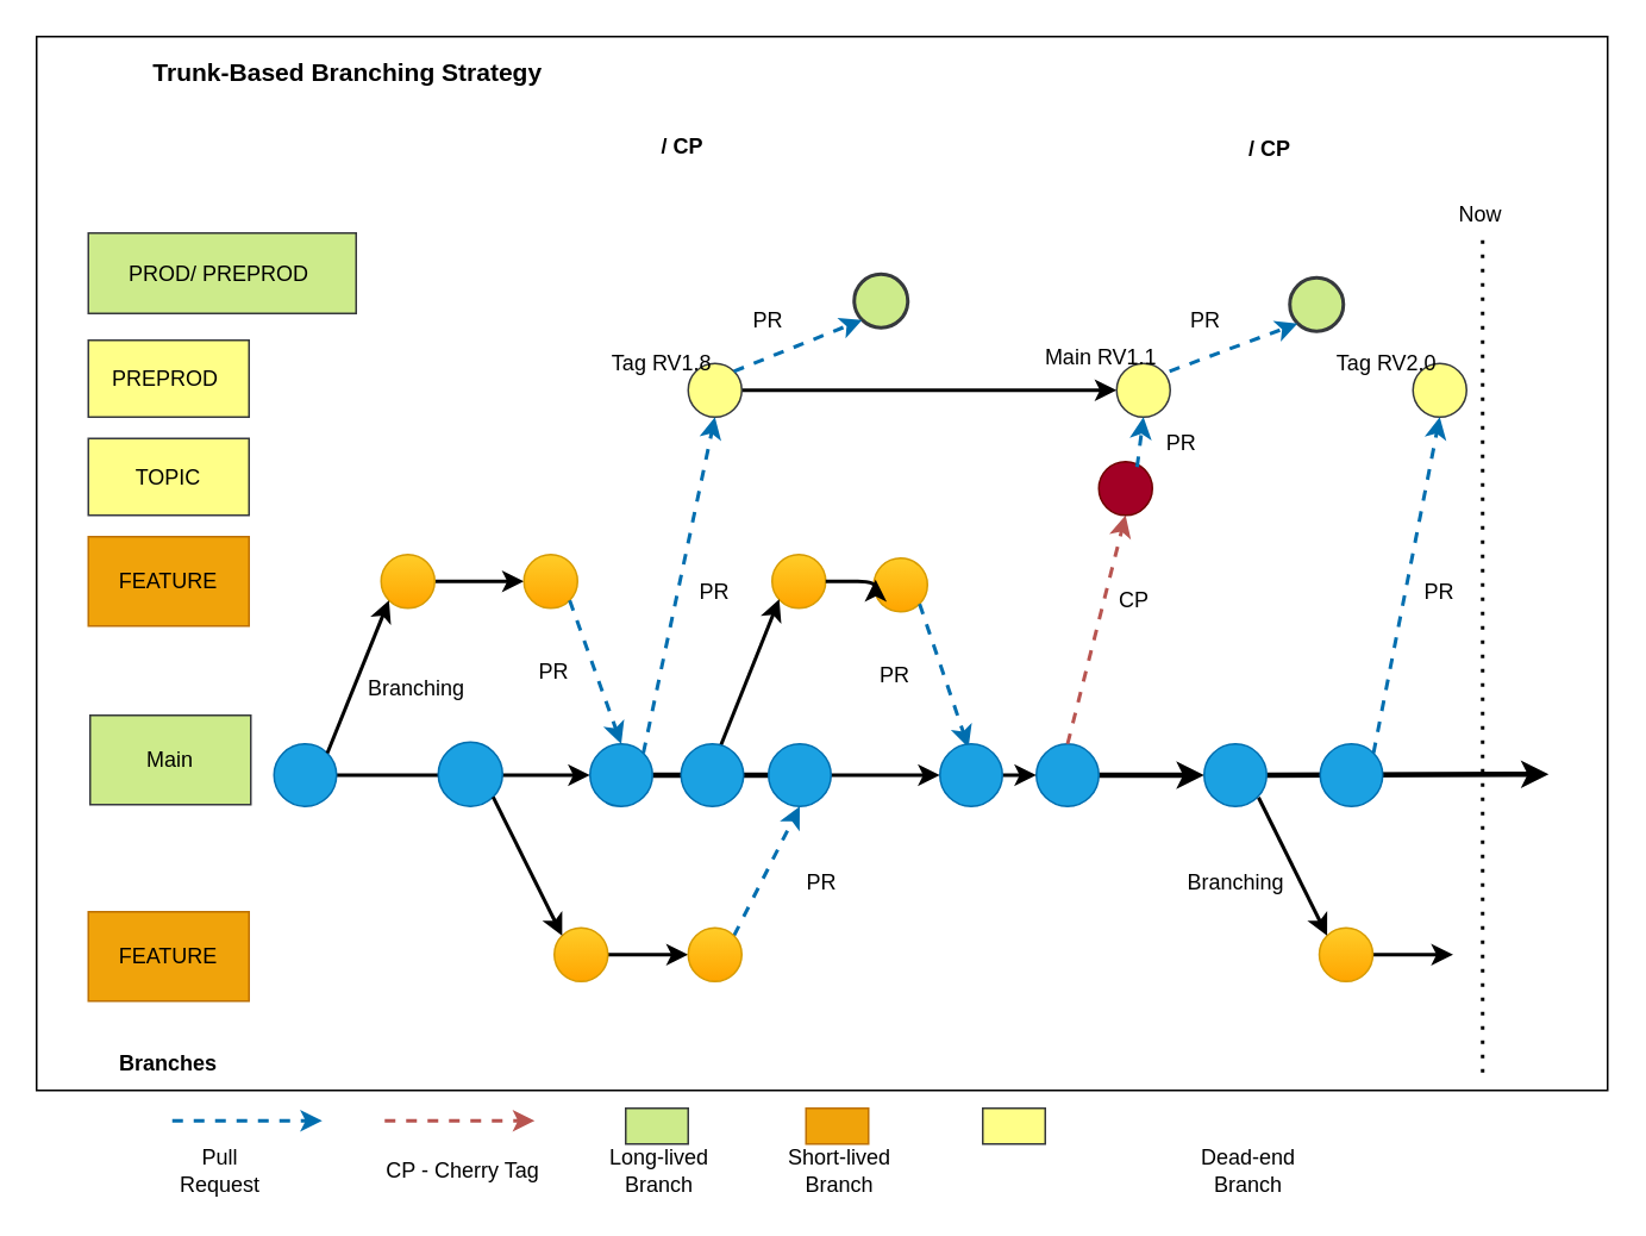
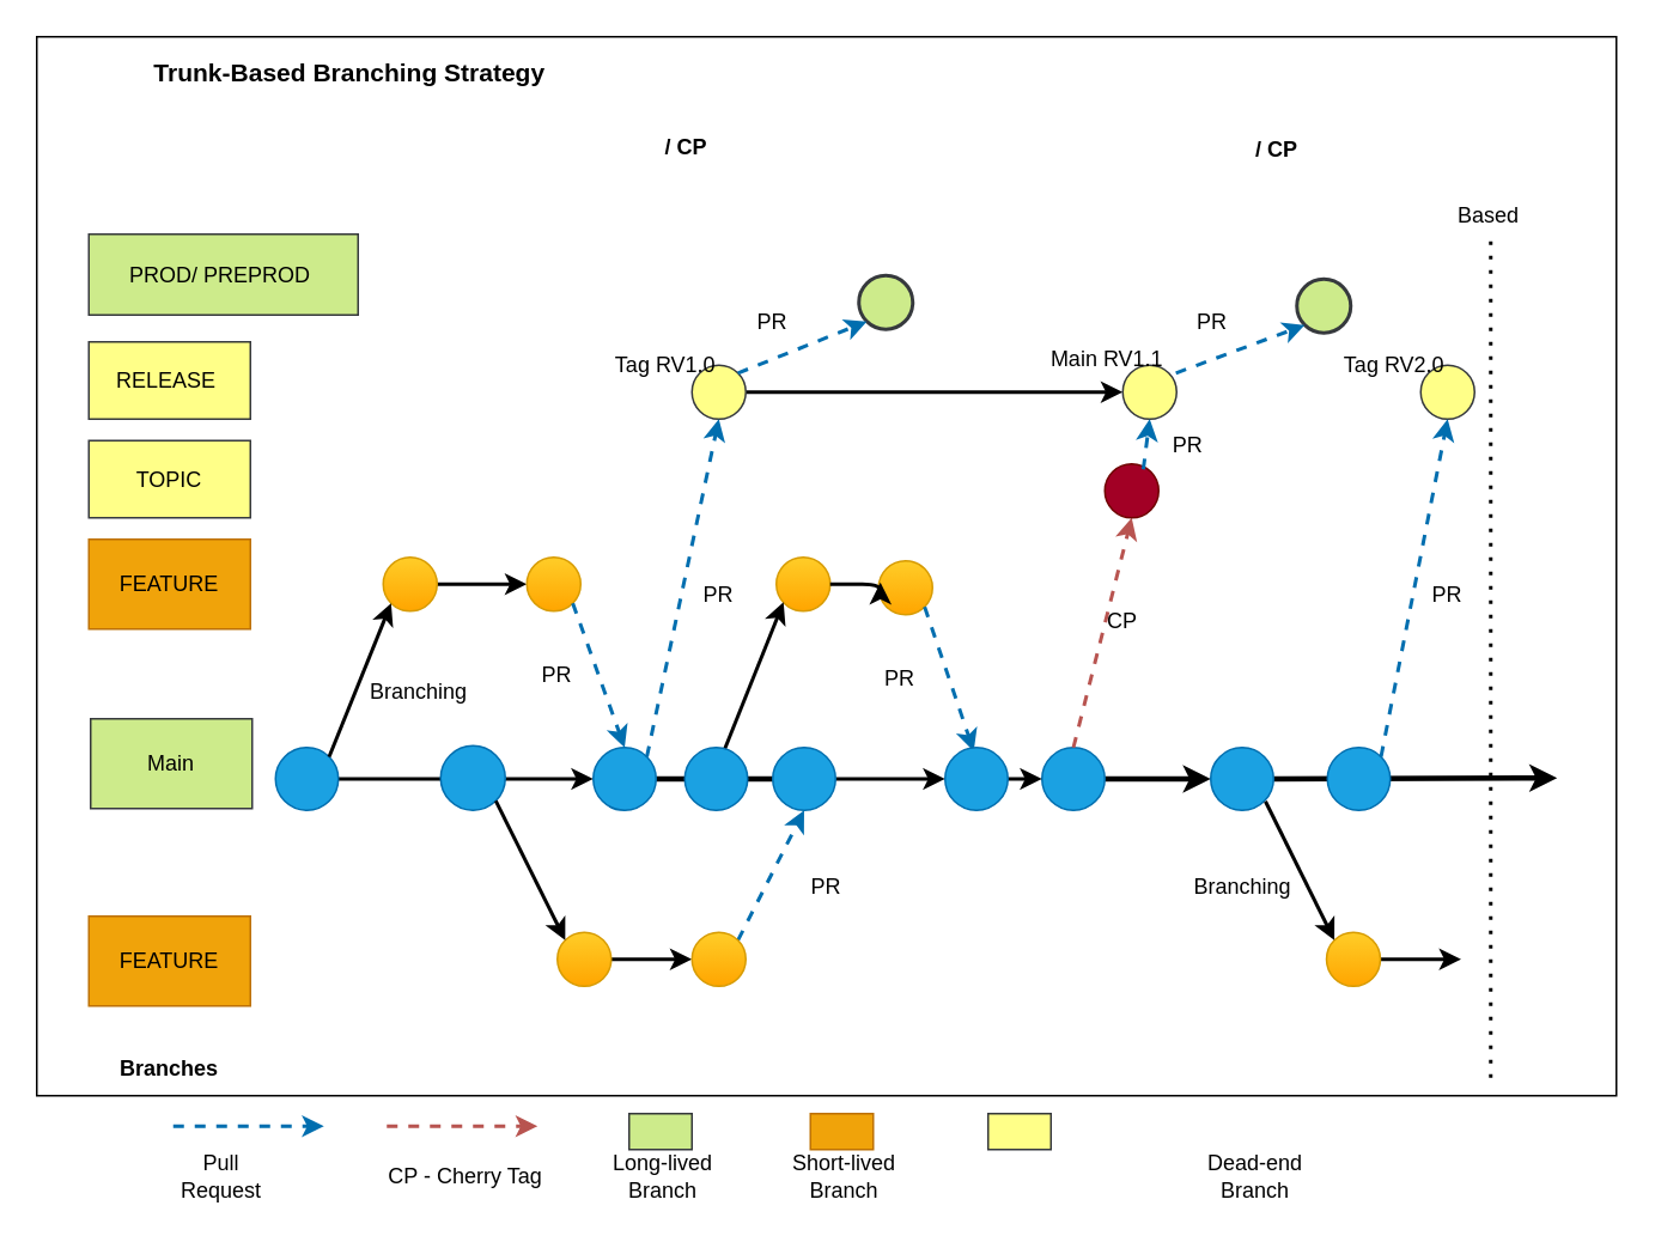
- <mxCell id="39" value="Now" style="text;html=1;strokeColor=none;fillColor=none;align=center;verticalAlign=middle;whiteSpace=wrap;rounded=1;" parent="1" vertex="1"><mxGeometry x="799" y="105" width="60" height="30" as="geometry" /></mxCell>
+ <mxCell id="39" value="Based" style="text;html=1;strokeColor=none;fillColor=none;align=center;verticalAlign=middle;whiteSpace=wrap;rounded=1;" parent="1" vertex="1"><mxGeometry x="799" y="105" width="60" height="30" as="geometry" /></mxCell>
- <mxCell id="56" value="Tag RV1.8" style="text;html=1;strokeColor=none;fillColor=none;align=center;verticalAlign=middle;whiteSpace=wrap;rounded=1;" parent="1" vertex="1"><mxGeometry x="329" y="188" width="83" height="30" as="geometry" /></mxCell>
+ <mxCell id="56" value="Tag RV1.0" style="text;html=1;strokeColor=none;fillColor=none;align=center;verticalAlign=middle;whiteSpace=wrap;rounded=1;" parent="1" vertex="1"><mxGeometry x="329" y="188" width="83" height="30" as="geometry" /></mxCell>
- <mxCell id="15" value="PREPROD&amp;nbsp;" style="text;html=1;strokeColor=#36393d;fillColor=#ffff88;align=center;verticalAlign=middle;whiteSpace=wrap;rounded=0;" parent="1" vertex="1"><mxGeometry x="49" y="190" width="90" height="43" as="geometry" /></mxCell>
+ <mxCell id="15" value="RELEASE&amp;nbsp;" style="text;html=1;strokeColor=#36393d;fillColor=#ffff88;align=center;verticalAlign=middle;whiteSpace=wrap;rounded=0;" parent="1" vertex="1"><mxGeometry x="49" y="190" width="90" height="43" as="geometry" /></mxCell>
- <mxCell id="28" value="CP" style="text;html=1;strokeColor=none;fillColor=none;align=center;verticalAlign=middle;whiteSpace=wrap;rounded=1;" parent="1" vertex="1"><mxGeometry x="620" y="321" width="30" height="30" as="geometry" /></mxCell>
+ <mxCell id="28" value="CP" style="text;html=1;strokeColor=none;fillColor=none;align=center;verticalAlign=middle;whiteSpace=wrap;rounded=1;" parent="1" vertex="1"><mxGeometry x="610" y="331" width="30" height="30" as="geometry" /></mxCell>
